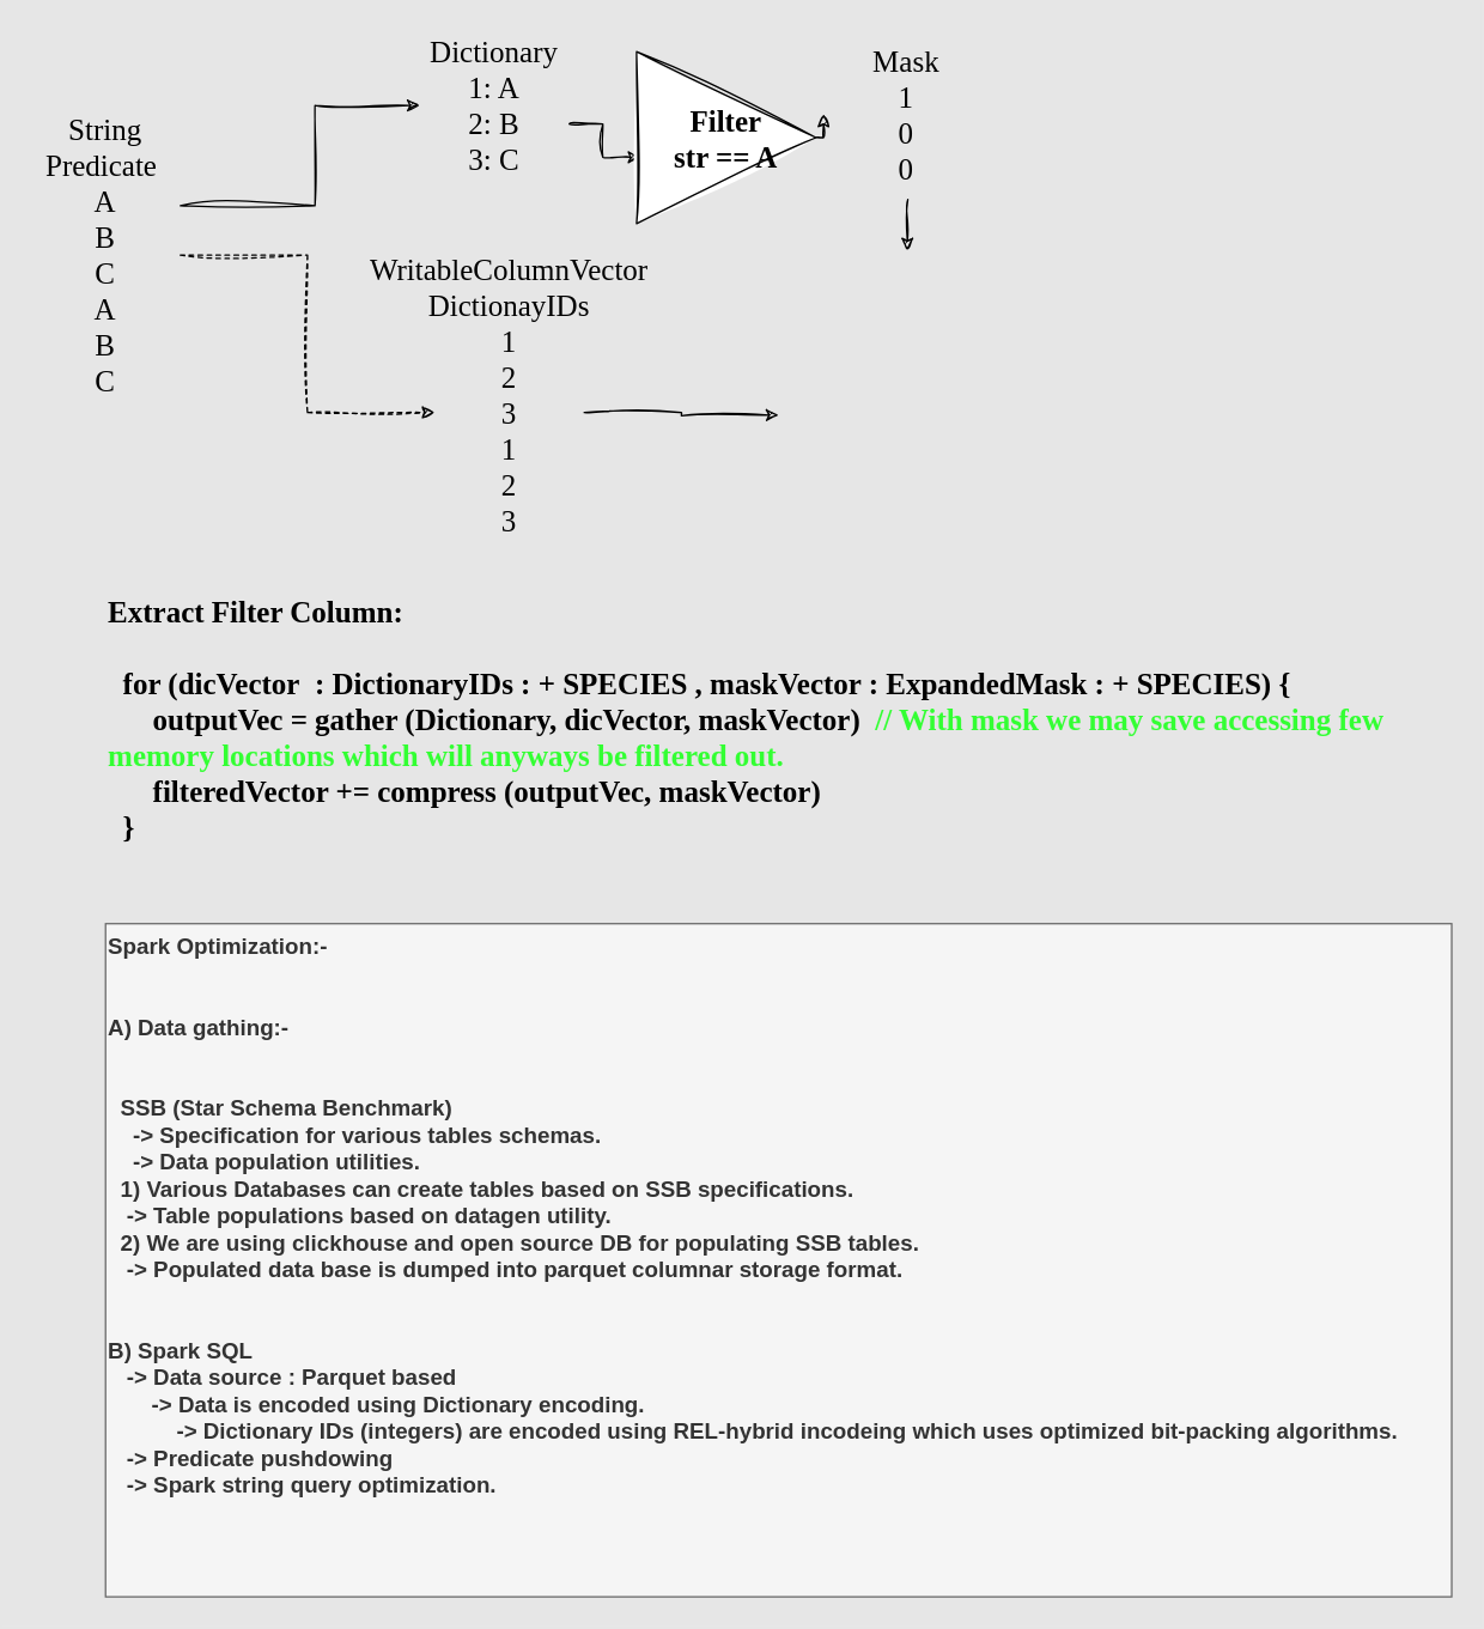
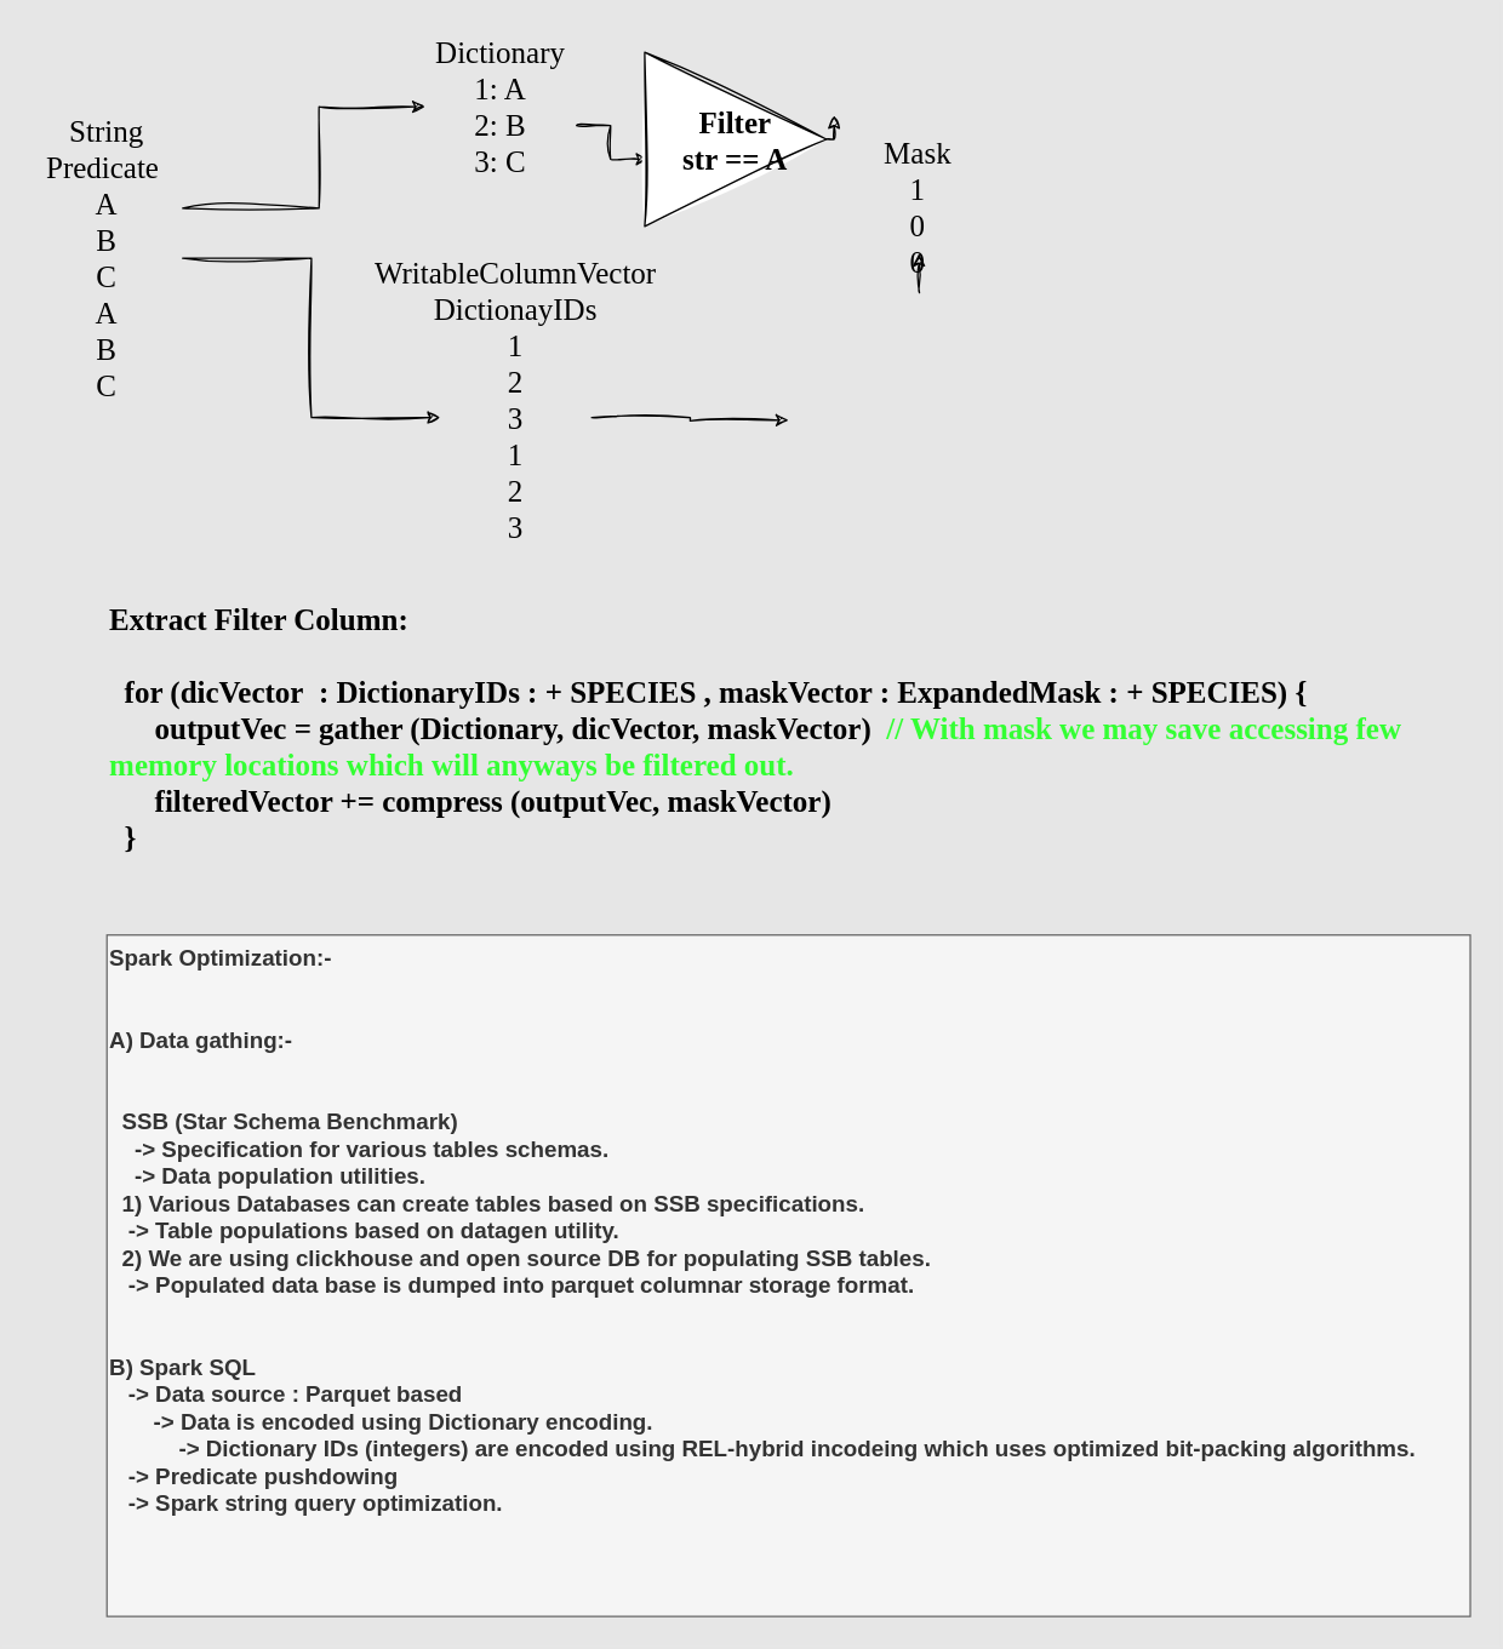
- <mxCell id="11" value="Mask&lt;br&gt;1&lt;br&gt;0&lt;br&gt;0" style="text;html=1;align=center;verticalAlign=middle;resizable=0;points=[];autosize=1;strokeColor=none;fillColor=none;fontSize=20;fontFamily=Architects Daughter;" parent="1" vertex="1"><mxGeometry x="570" y="20.5" width="70" height="110" as="geometry" /></mxCell>
+ <mxCell id="11" value="Mask&lt;br&gt;1&lt;br&gt;0&lt;br&gt;0" style="text;html=1;align=center;verticalAlign=middle;resizable=0;points=[];autosize=1;strokeColor=none;fillColor=none;fontSize=20;fontFamily=Architects Daughter;" parent="1" vertex="1"><mxGeometry x="570" y="80.5" width="70" height="110" as="geometry" /></mxCell>
- <mxCell id="3" style="edgeStyle=orthogonalEdgeStyle;rounded=0;sketch=1;hachureGap=4;jiggle=2;curveFitting=1;orthogonalLoop=1;jettySize=auto;html=1;exitX=1;exitY=0.5;exitDx=0;exitDy=0;entryX=0;entryY=0.75;entryDx=0;entryDy=0;fontFamily=Architects Daughter;fontSource=https%3A%2F%2Ffonts.googleapis.com%2Fcss%3Ffamily%3DArchitects%2BDaughter;fontSize=16;dashed=1;" parent="1" source="4" target="8" edge="1"><mxGeometry relative="1" as="geometry" /></mxCell>
+ <mxCell id="3" style="edgeStyle=orthogonalEdgeStyle;rounded=0;sketch=1;hachureGap=4;jiggle=2;curveFitting=1;orthogonalLoop=1;jettySize=auto;html=1;exitX=1;exitY=0.5;exitDx=0;exitDy=0;entryX=0;entryY=0.75;entryDx=0;entryDy=0;fontFamily=Architects Daughter;fontSource=https%3A%2F%2Ffonts.googleapis.com%2Fcss%3Ffamily%3DArchitects%2BDaughter;fontSize=16;" parent="1" source="4" target="8" edge="1"><mxGeometry relative="1" as="geometry" /></mxCell>
